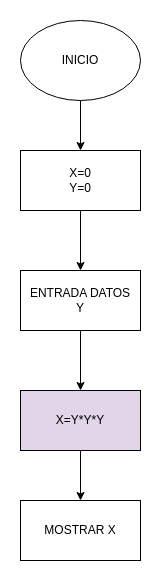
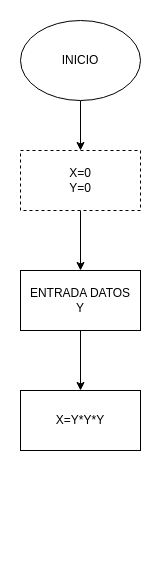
- <mxCell id="5" value="&lt;div&gt;X=0&lt;/div&gt;&lt;div&gt;Y=0&lt;/div&gt;" style="rounded=0;whiteSpace=wrap;html=1;" parent="1" vertex="1"><mxGeometry x="20" y="150" width="120" height="60" as="geometry" /></mxCell>
+ <mxCell id="5" value="&lt;div&gt;X=0&lt;/div&gt;&lt;div&gt;Y=0&lt;/div&gt;" style="rounded=0;whiteSpace=wrap;html=1;dashed=1;" parent="1" vertex="1"><mxGeometry x="20" y="150" width="120" height="60" as="geometry" /></mxCell>
- <mxCell id="9" value="X=Y*Y*Y" style="rounded=0;whiteSpace=wrap;html=1;fillColor=#e1d5e7;" parent="1" vertex="1"><mxGeometry x="20" y="390" width="120" height="60" as="geometry" /></mxCell>
+ <mxCell id="9" value="X=Y*Y*Y" style="rounded=0;whiteSpace=wrap;html=1;" parent="1" vertex="1"><mxGeometry x="20" y="390" width="120" height="60" as="geometry" /></mxCell>
- <mxCell id="8" style="edgeStyle=orthogonalEdgeStyle;rounded=0;orthogonalLoop=1;jettySize=auto;html=1;exitX=0.5;exitY=1;exitDx=0;exitDy=0;entryX=0.5;entryY=0;entryDx=0;entryDy=0;" parent="1" source="9" target="10" edge="1"><mxGeometry relative="1" as="geometry" /></mxCell>
- <mxCell id="10" value="MOSTRAR X" style="rounded=0;whiteSpace=wrap;html=1;" parent="1" vertex="1"><mxGeometry x="20" y="500" width="120" height="60" as="geometry" /></mxCell>
